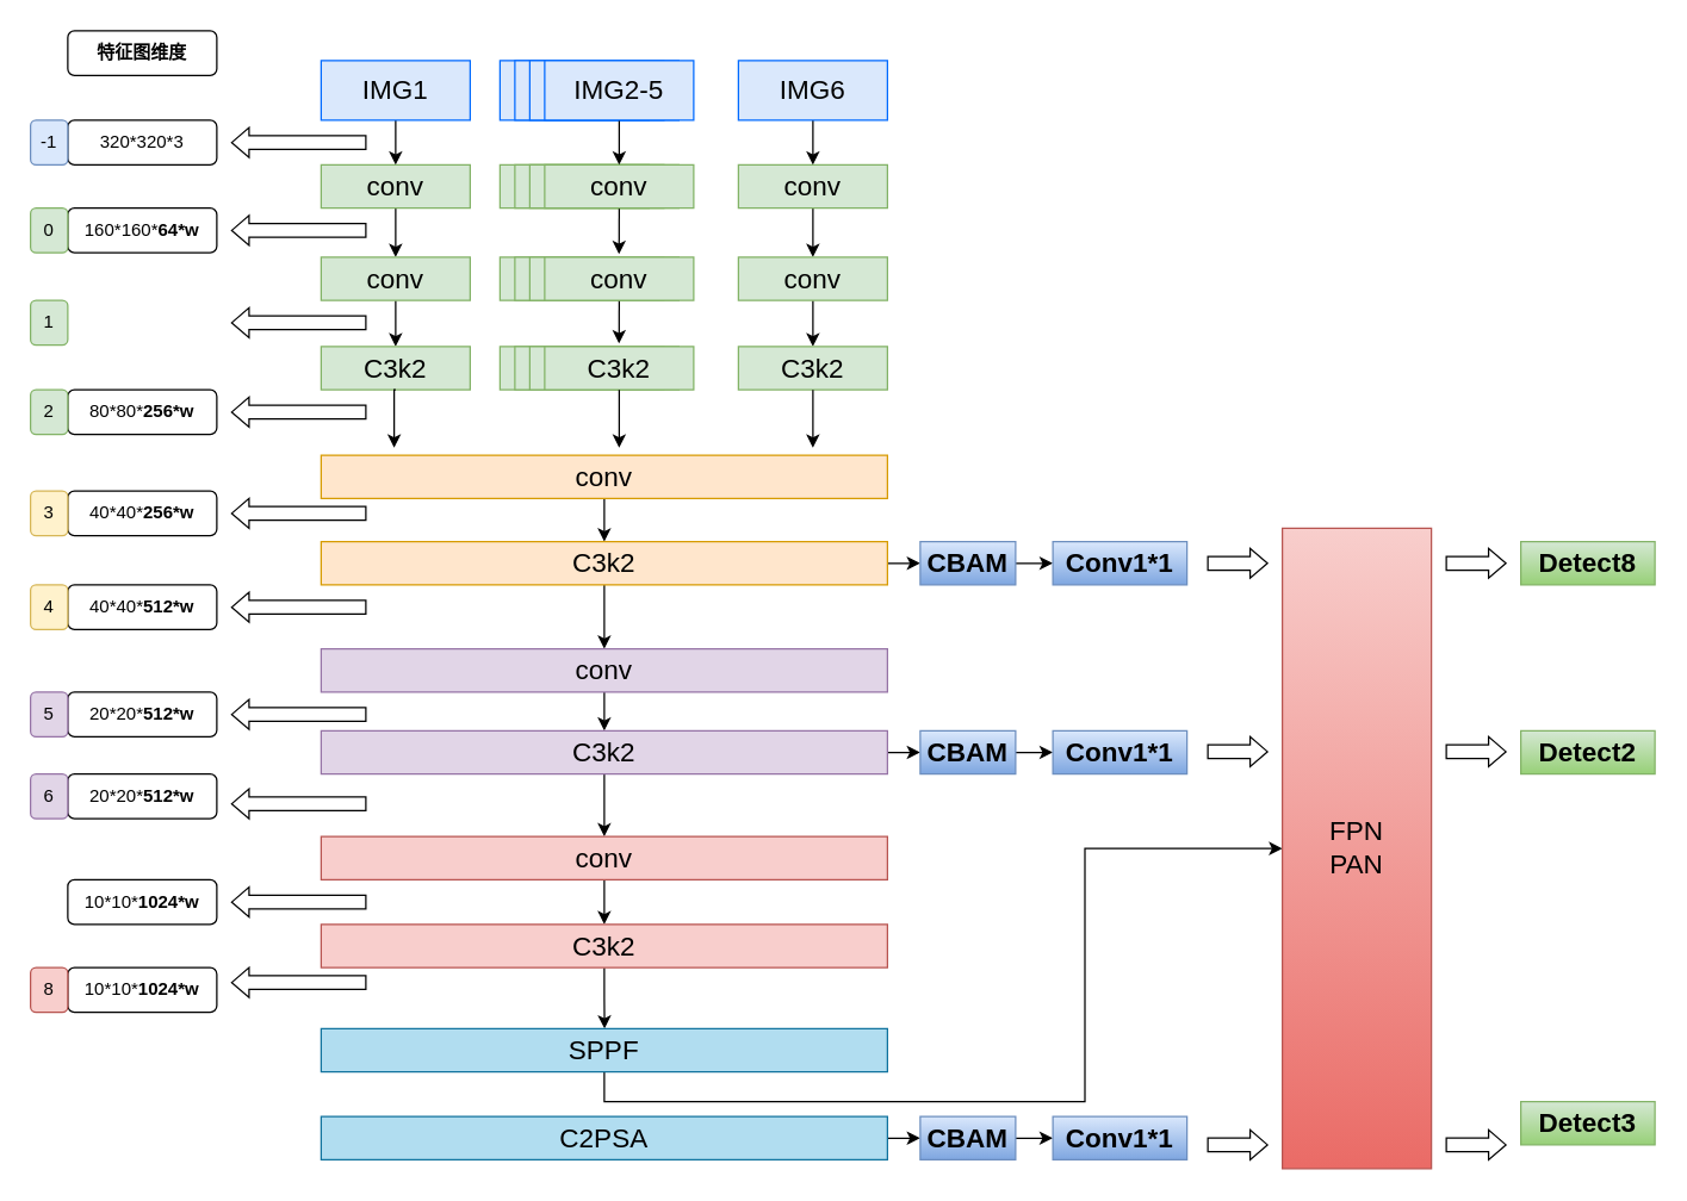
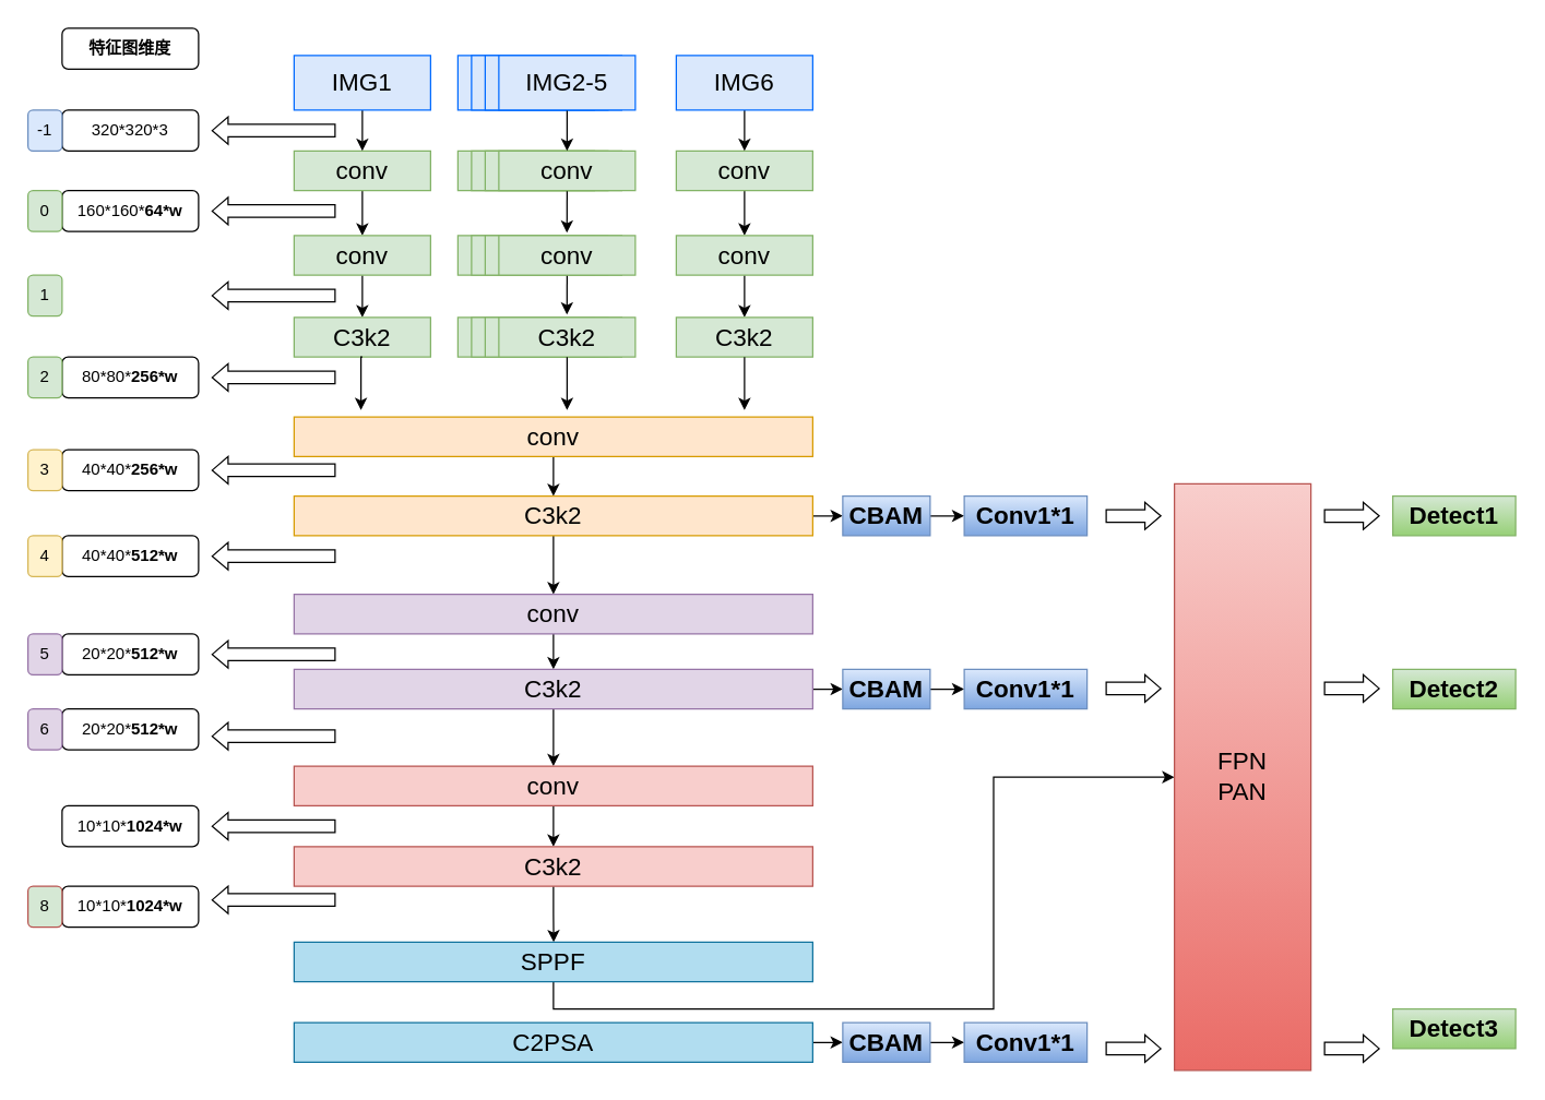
- <mxCell id="101" value="&lt;span style=&quot;font-size: 18px;&quot;&gt;&lt;b&gt;Detect8&lt;/b&gt;&lt;/span&gt;" style="rounded=0;whiteSpace=wrap;html=1;fillColor=#d5e8d4;strokeColor=#82b366;gradientColor=#97d077;" vertex="1" parent="1"><mxGeometry x="1020" y="363" width="90" height="29" as="geometry" /></mxCell>
+ <mxCell id="101" value="&lt;span style=&quot;font-size: 18px;&quot;&gt;&lt;b&gt;Detect1&lt;/b&gt;&lt;/span&gt;" style="rounded=0;whiteSpace=wrap;html=1;fillColor=#d5e8d4;strokeColor=#82b366;gradientColor=#97d077;" vertex="1" parent="1"><mxGeometry x="1020" y="363" width="90" height="29" as="geometry" /></mxCell>
- <mxCell id="80" value="8" style="rounded=1;whiteSpace=wrap;html=1;fillColor=#f8cecc;strokeColor=#b85450;" parent="1" vertex="1"><mxGeometry x="20" y="649" width="25" height="30" as="geometry" /></mxCell>
+ <mxCell id="80" value="8" style="rounded=1;whiteSpace=wrap;html=1;fillColor=#d5e8d4;strokeColor=#b85450;" parent="1" vertex="1"><mxGeometry x="20" y="649" width="25" height="30" as="geometry" /></mxCell>
